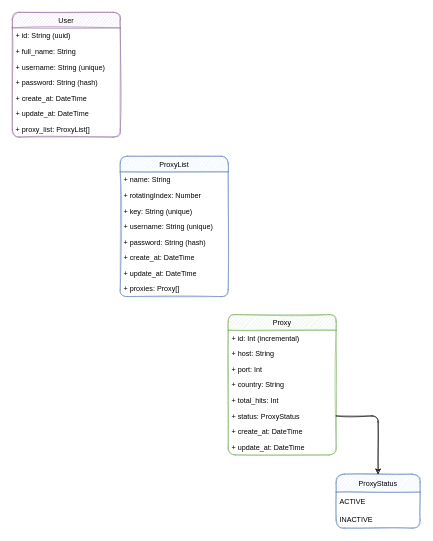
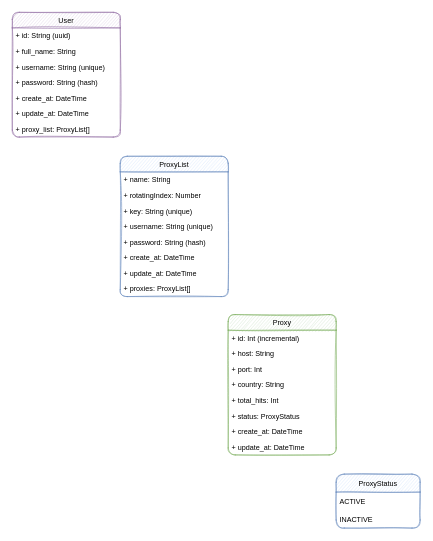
- <mxCell id="18" value="+ proxies: Proxy[]" style="text;strokeColor=none;fillColor=none;align=left;verticalAlign=top;spacingLeft=4;spacingRight=4;overflow=hidden;rotatable=0;points=[[0,0.5],[1,0.5]];portConstraint=eastwest;" parent="10" vertex="1"><mxGeometry y="208" width="180" height="26" as="geometry" /></mxCell>
+ <mxCell id="18" value="+ proxies: ProxyList[]" style="text;strokeColor=none;fillColor=none;align=left;verticalAlign=top;spacingLeft=4;spacingRight=4;overflow=hidden;rotatable=0;points=[[0,0.5],[1,0.5]];portConstraint=eastwest;" parent="10" vertex="1"><mxGeometry y="208" width="180" height="26" as="geometry" /></mxCell>
- <mxCell id="31" style="edgeStyle=orthogonalEdgeStyle;rounded=1;sketch=1;orthogonalLoop=1;jettySize=auto;html=1;fontFamily=Helvetica;fontSize=12;fontColor=default;" parent="1" source="25" target="28" edge="1"><mxGeometry relative="1" as="geometry" /></mxCell>
